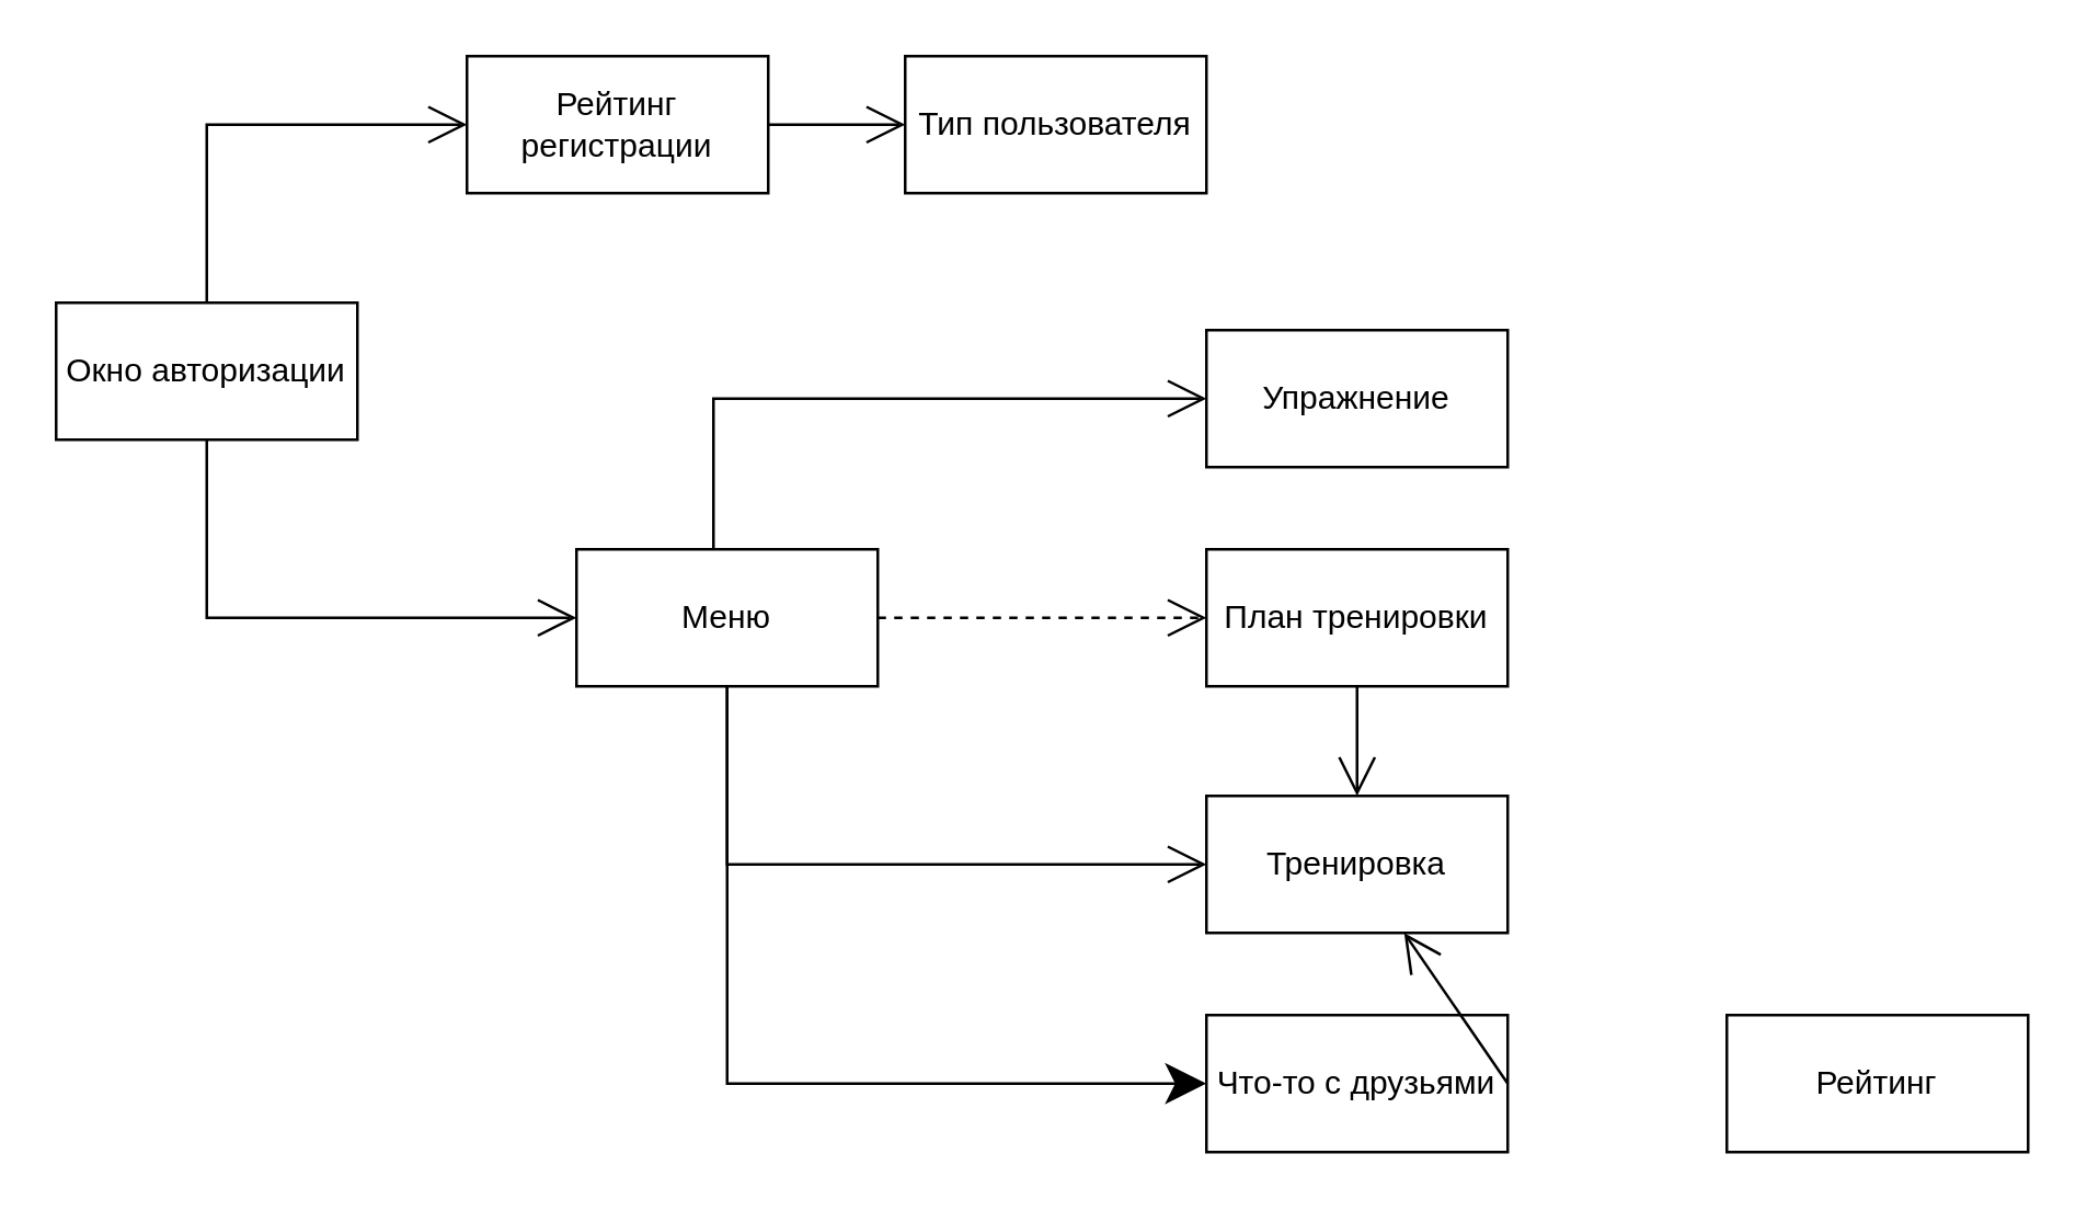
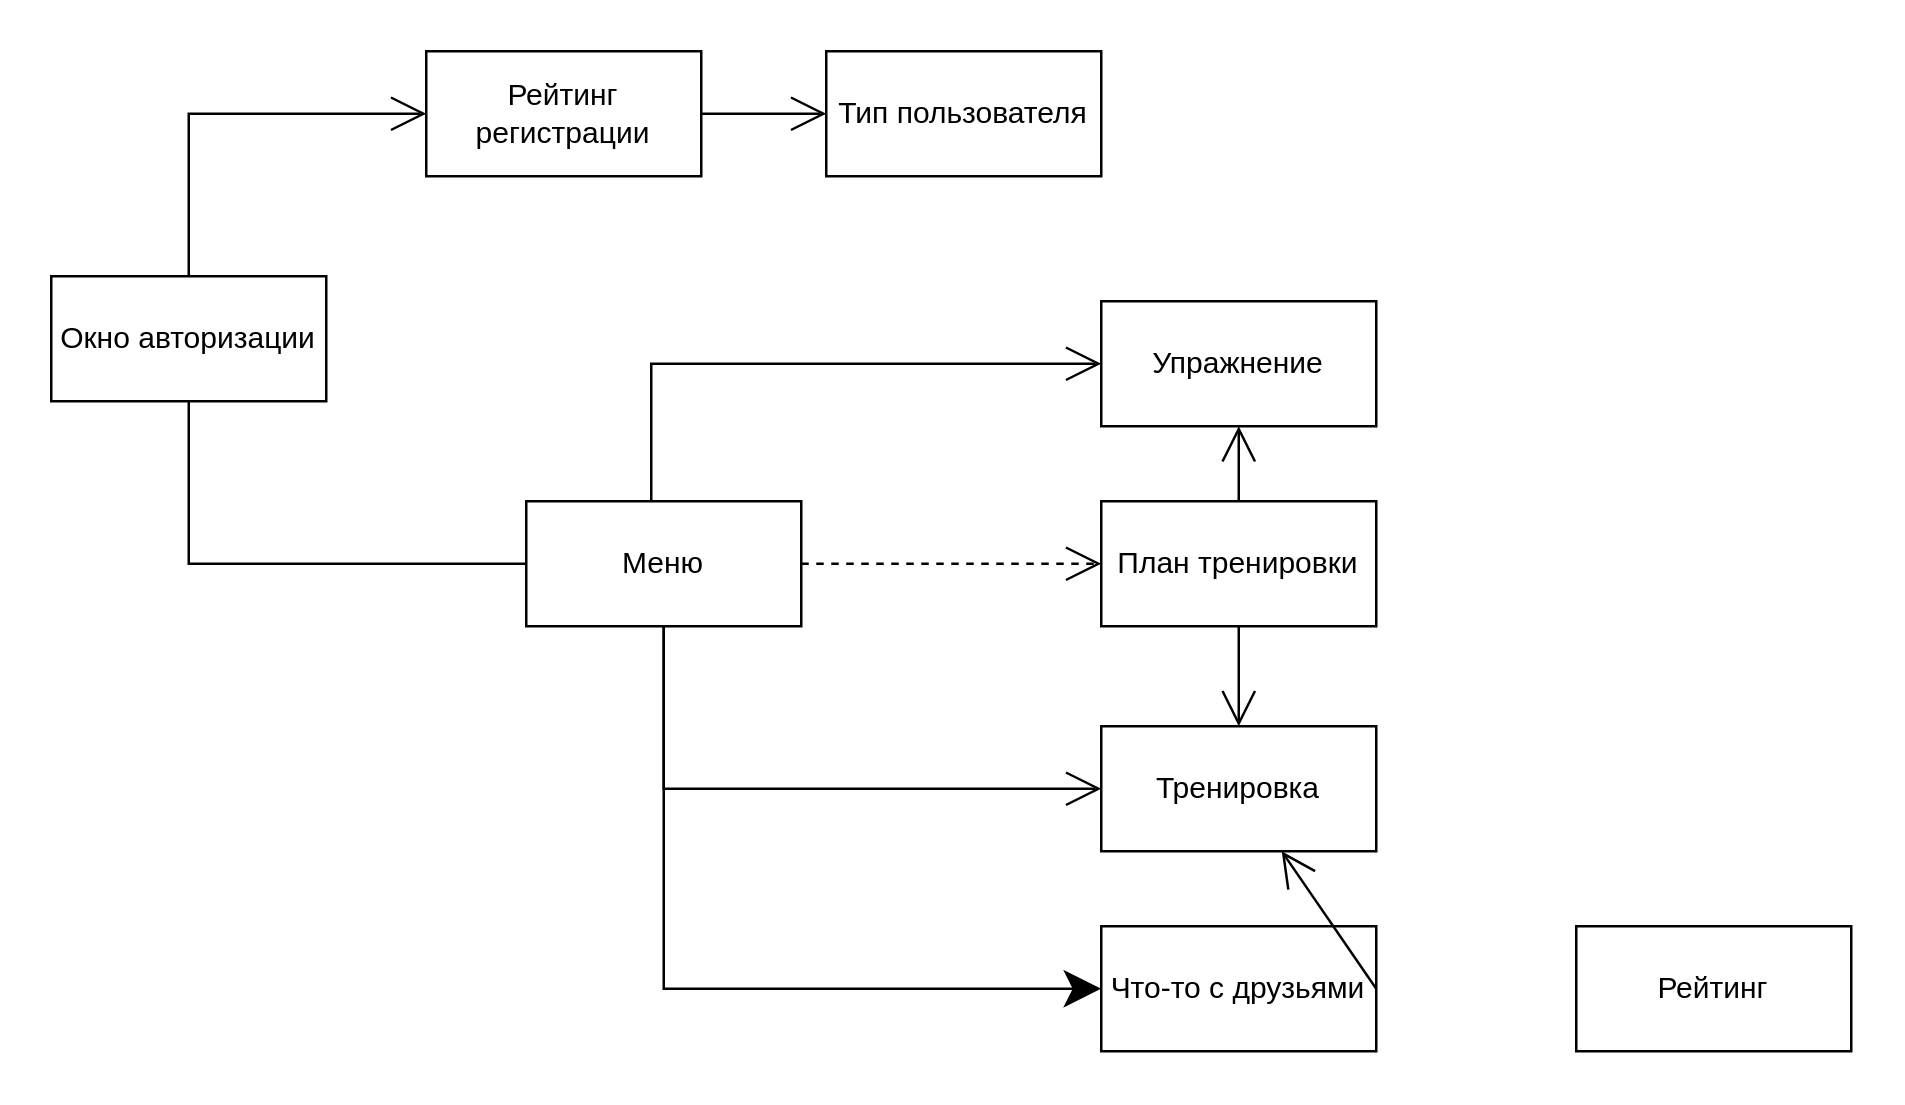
+ <mxCell id="15" value="" style="endArrow=open;endFill=1;endSize=12;html=1;rounded=0;exitX=0.5;exitY=0;exitDx=0;exitDy=0;entryX=0.5;entryY=1;entryDx=0;entryDy=0;" edge="1" parent="1" source="10" target="9"><mxGeometry width="160" relative="1" as="geometry"><mxPoint x="260" y="200" as="sourcePoint" /><mxPoint x="420" y="200" as="targetPoint" /></mxGeometry></mxCell>
- <mxCell id="8" value="" style="endArrow=open;endFill=1;endSize=12;html=1;rounded=0;exitX=0.5;exitY=1;exitDx=0;exitDy=0;entryX=0;entryY=0.5;entryDx=0;entryDy=0;" edge="1" parent="1" source="2" target="5"><mxGeometry width="160" relative="1" as="geometry"><mxPoint x="260" y="200" as="sourcePoint" /><mxPoint x="420" y="200" as="targetPoint" /><Array as="points"><mxPoint x="75" y="225" /></Array></mxGeometry></mxCell>
+ <mxCell id="8" value="" style="endArrow=none;endFill=1;endSize=12;html=1;rounded=0;exitX=0.5;exitY=1;exitDx=0;exitDy=0;entryX=0;entryY=0.5;entryDx=0;entryDy=0;" edge="1" parent="1" source="2" target="5"><mxGeometry width="160" relative="1" as="geometry"><mxPoint x="260" y="200" as="sourcePoint" /><mxPoint x="420" y="200" as="targetPoint" /><Array as="points"><mxPoint x="75" y="225" /></Array></mxGeometry></mxCell>
